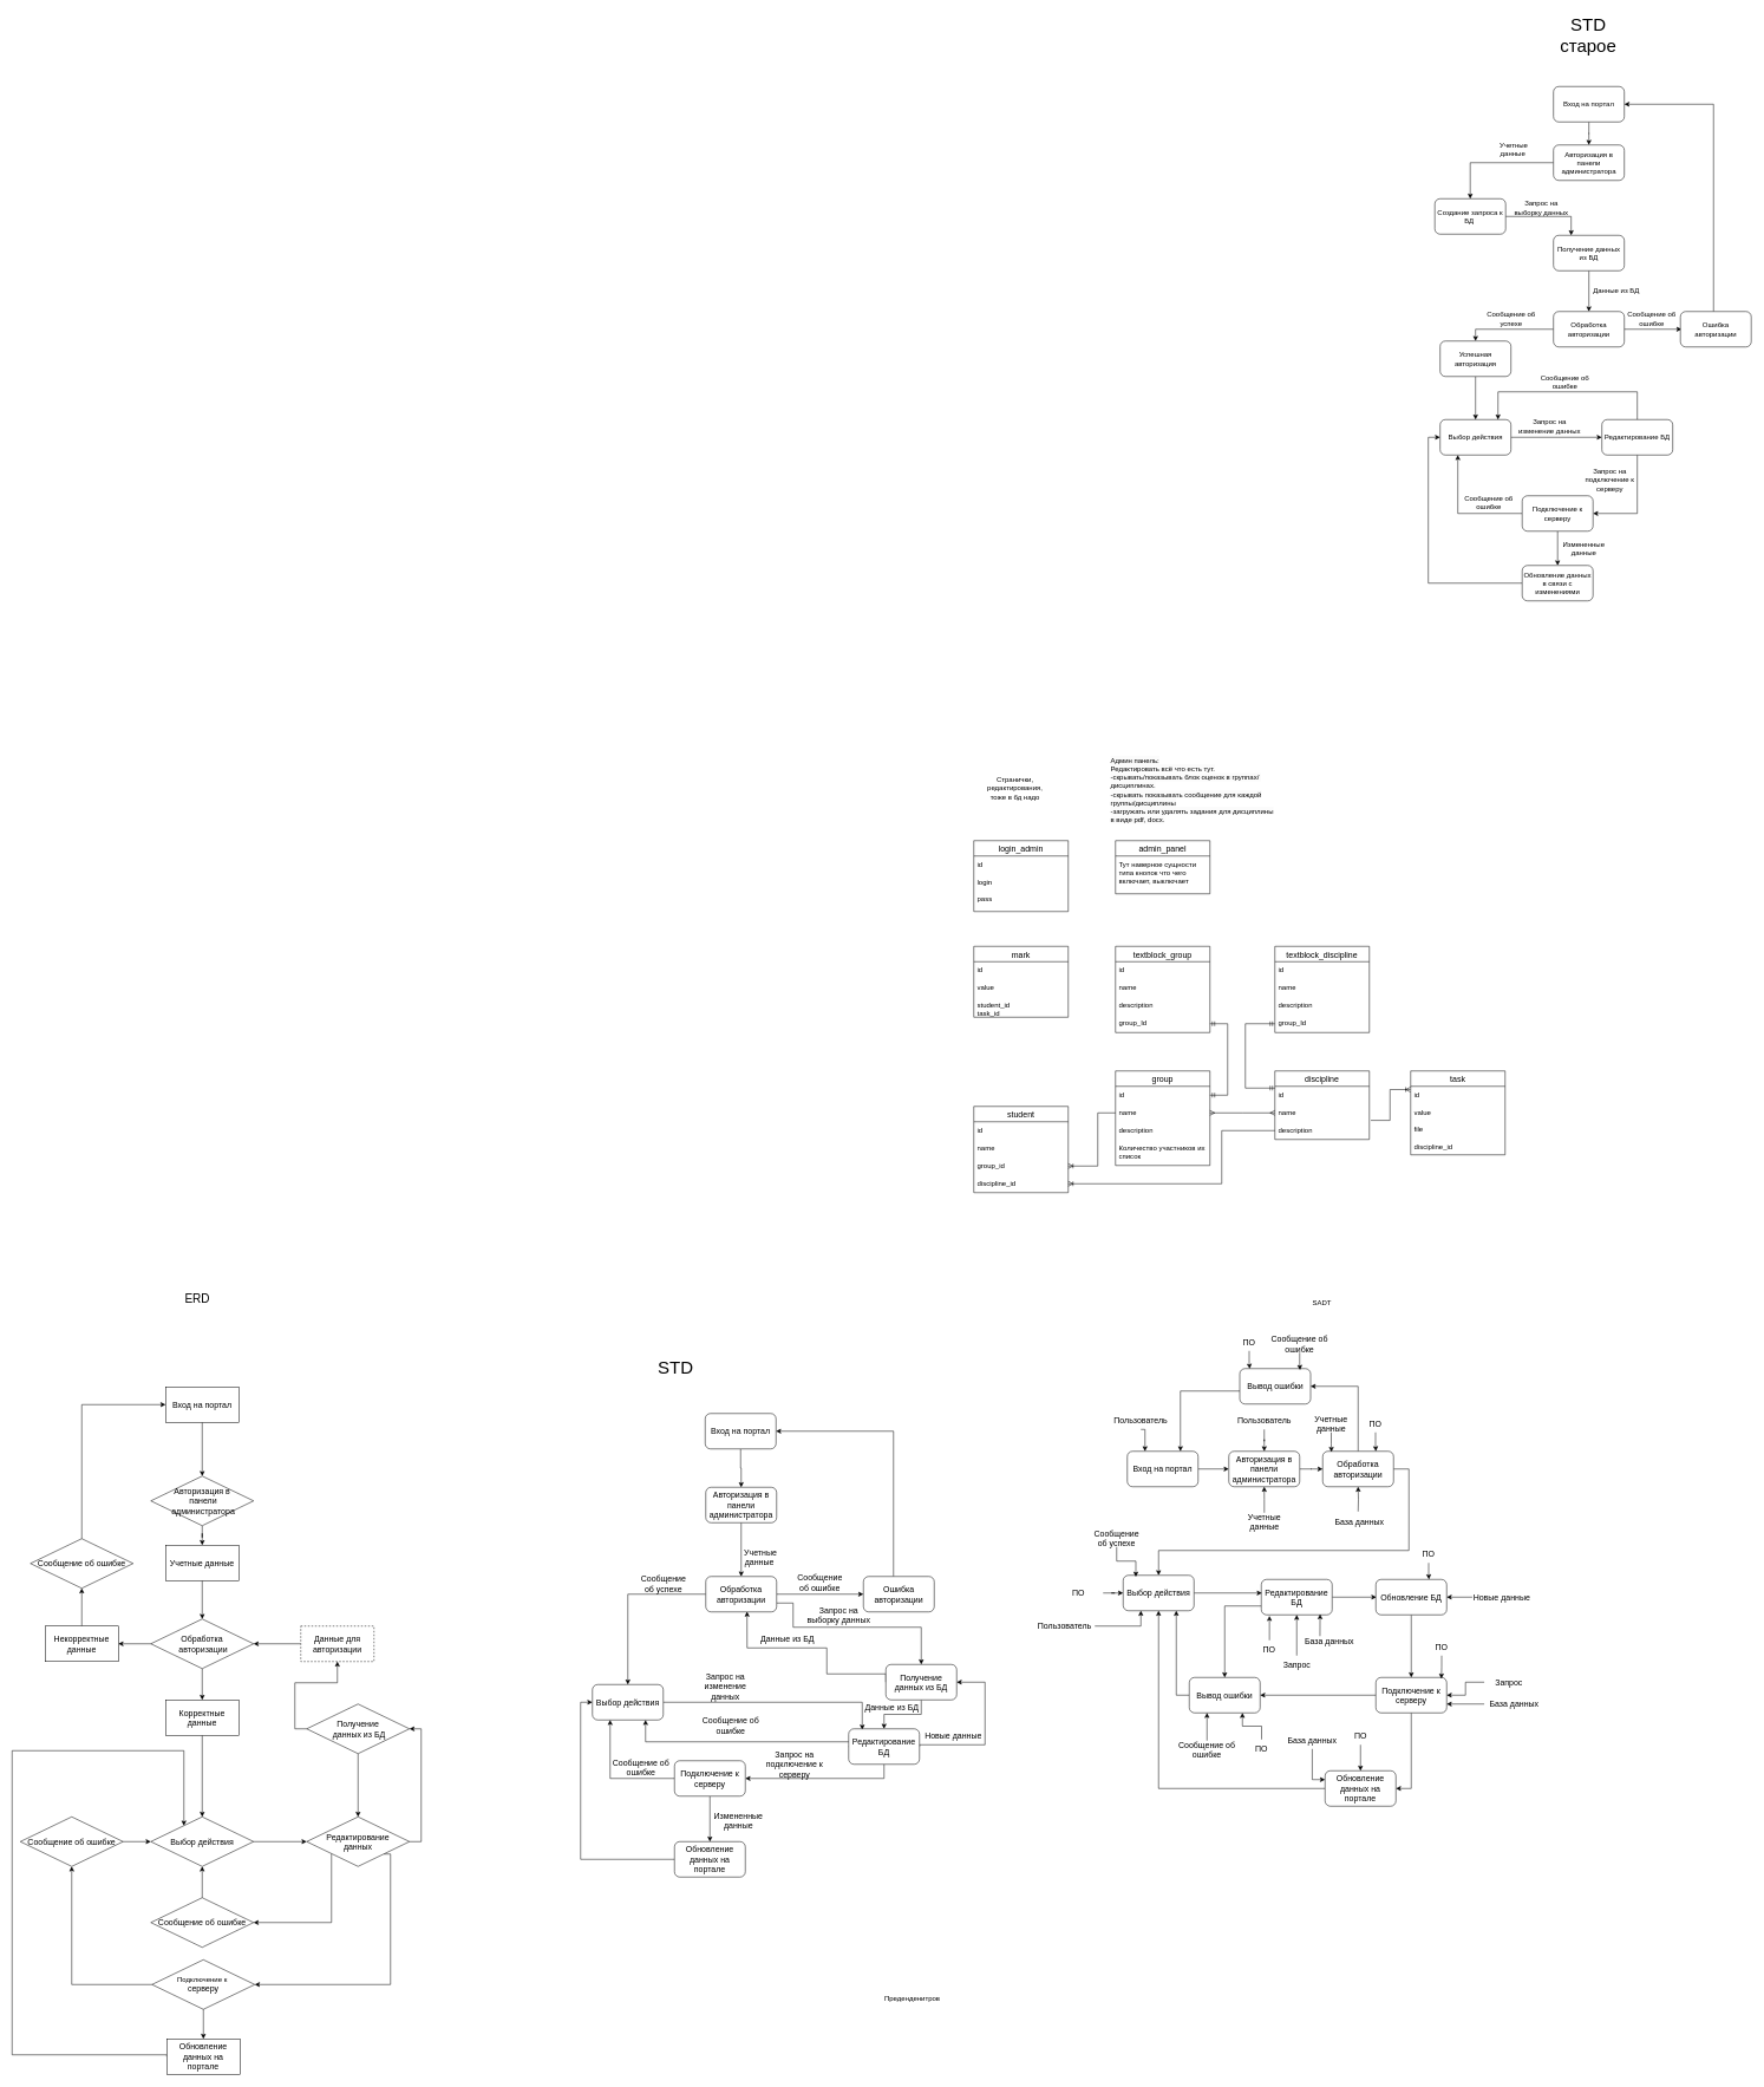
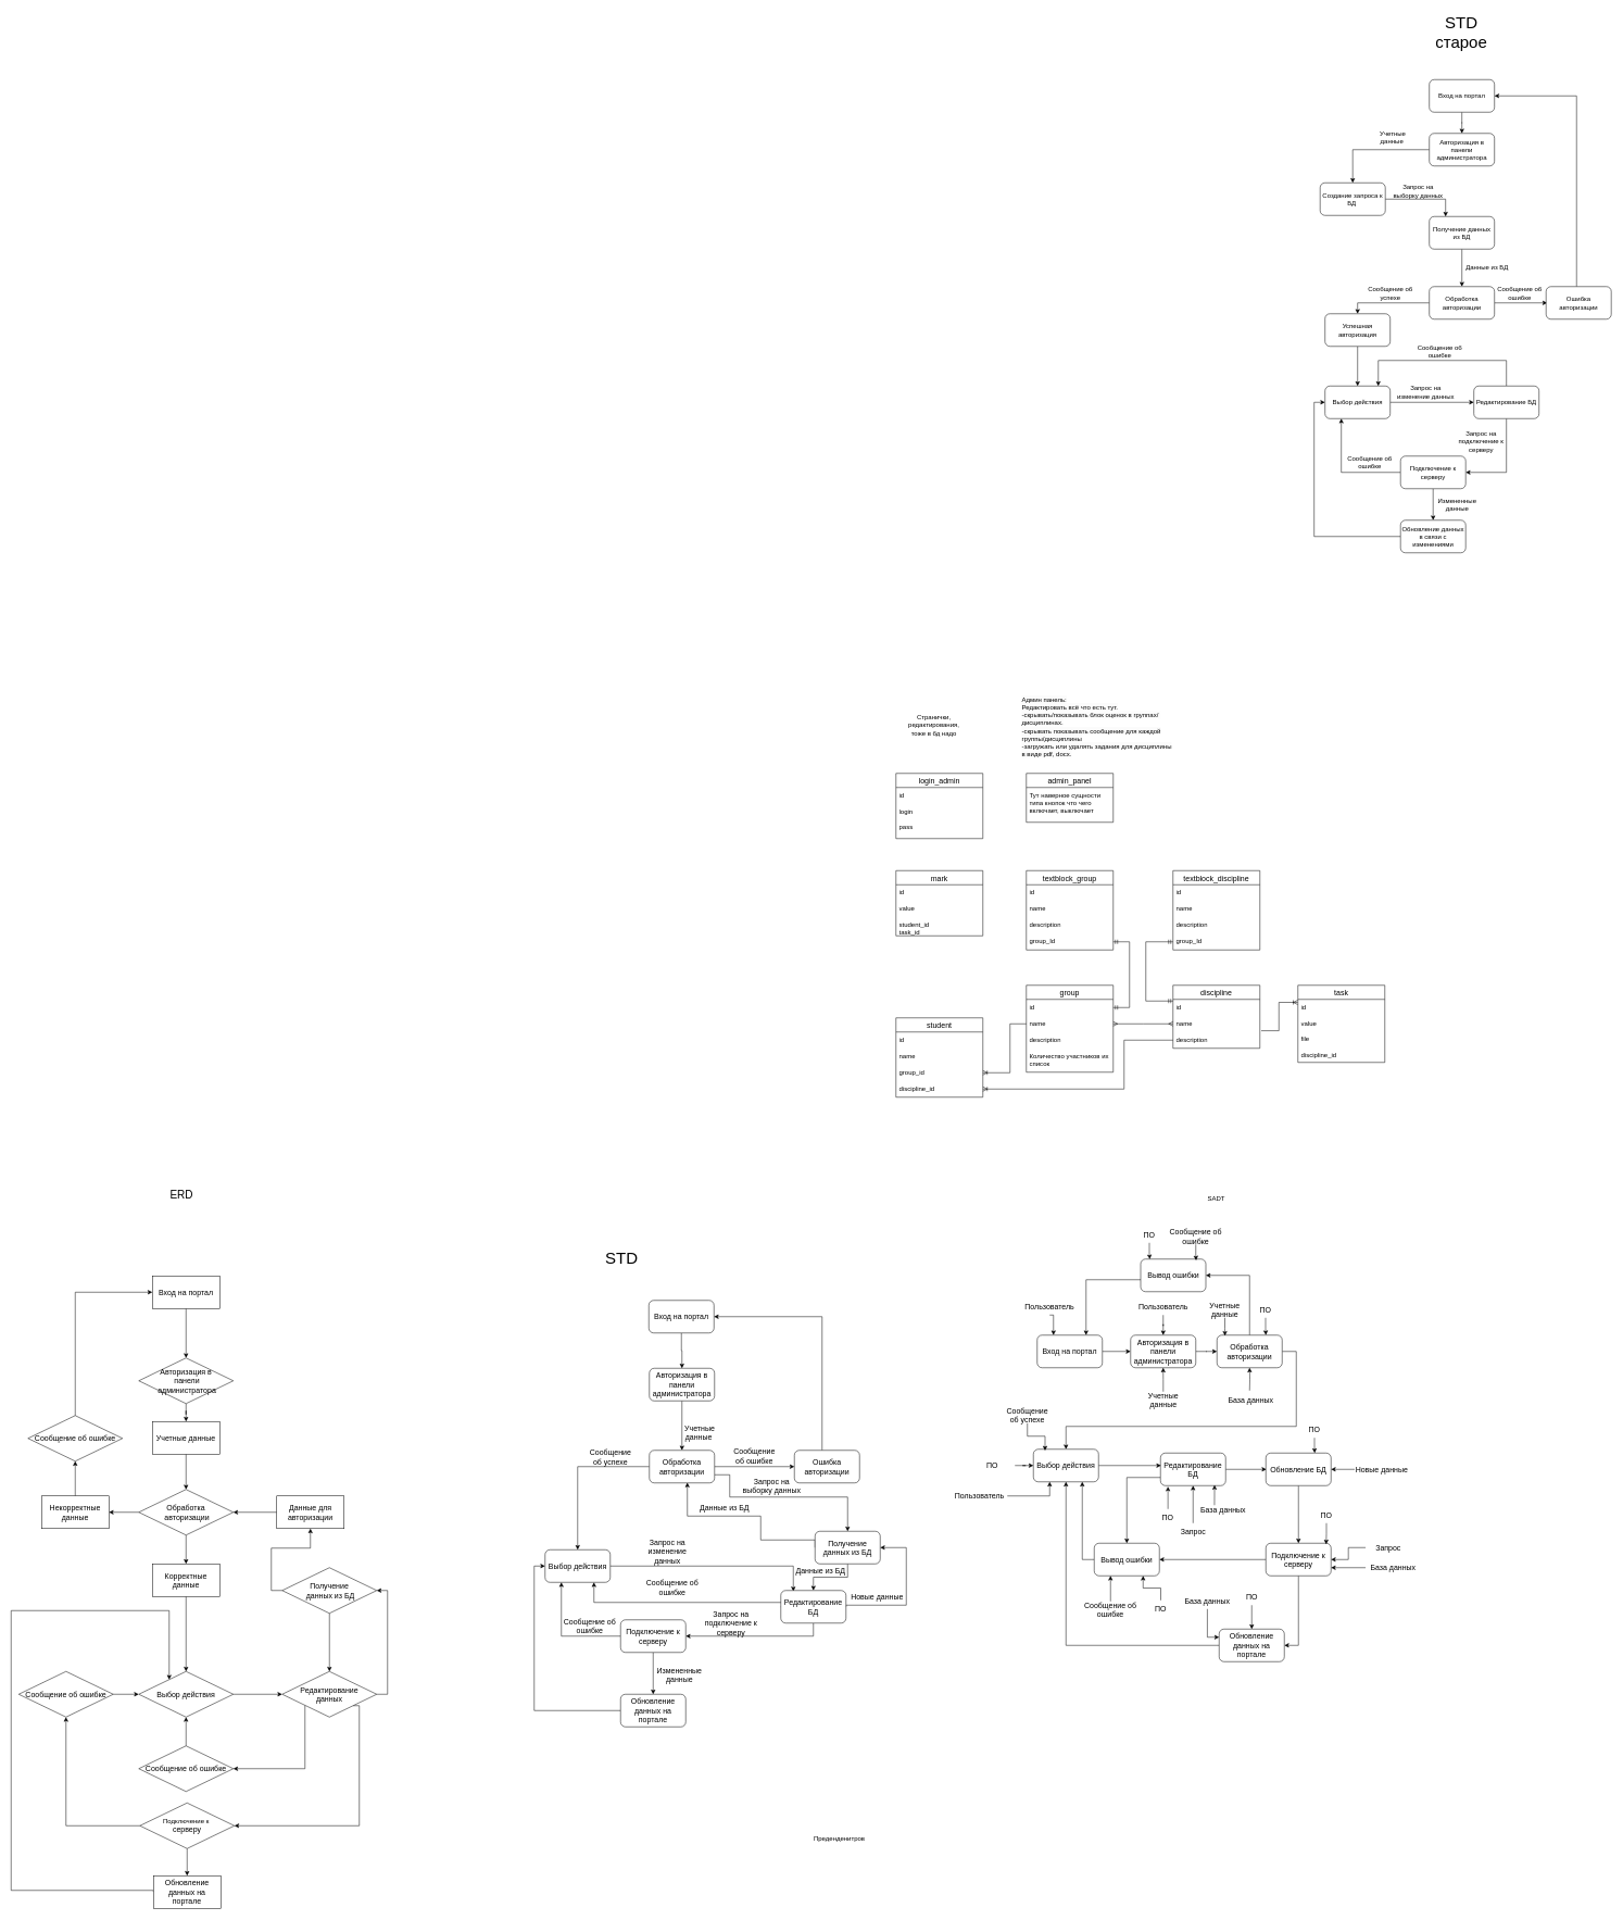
- <mxCell id="225" value="&lt;span style=&quot;font-size: 14px;&quot;&gt;Данные для авторизации&lt;/span&gt;" style="whiteSpace=wrap;html=1;align=center;dashed=1;" vertex="1" parent="1"><mxGeometry x="509" y="2753" width="124" height="60" as="geometry" /></mxCell>
+ <mxCell id="225" value="&lt;span style=&quot;font-size: 14px;&quot;&gt;Данные для авторизации&lt;/span&gt;" style="whiteSpace=wrap;html=1;align=center;" vertex="1" parent="1"><mxGeometry x="509" y="2753" width="124" height="60" as="geometry" /></mxCell>
